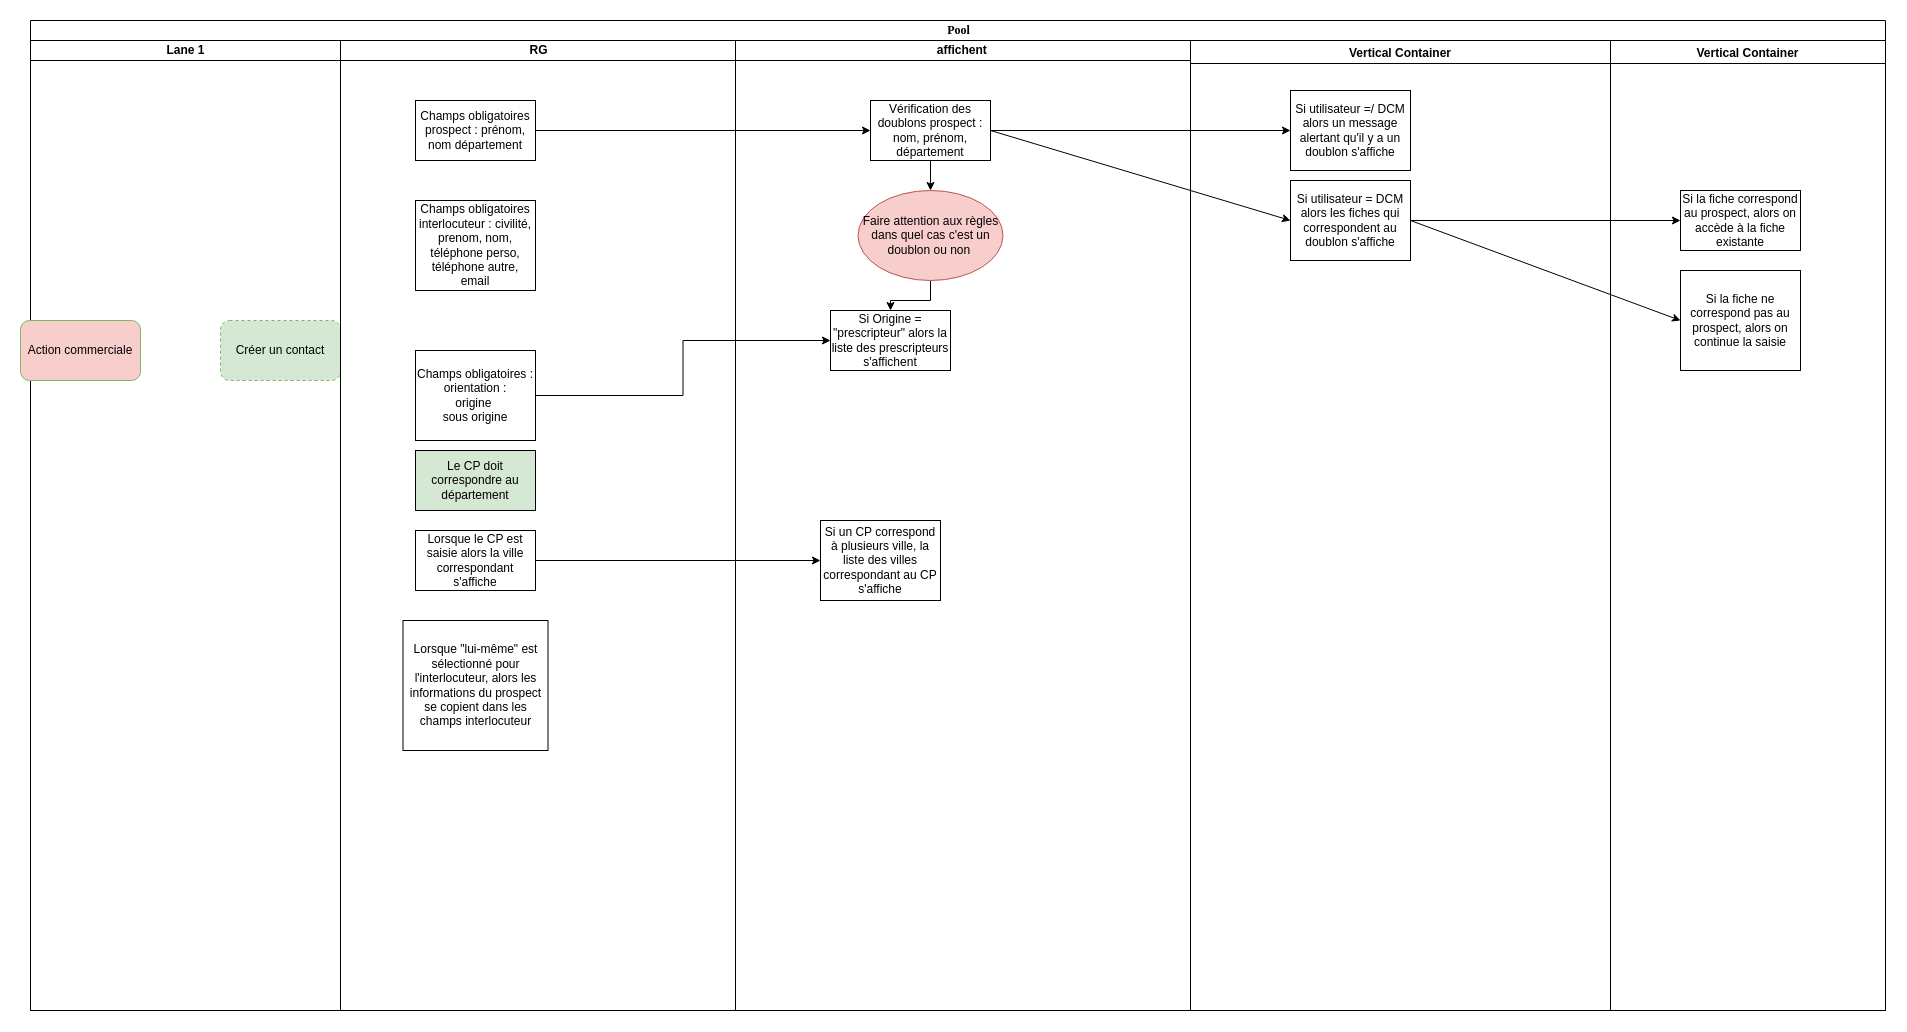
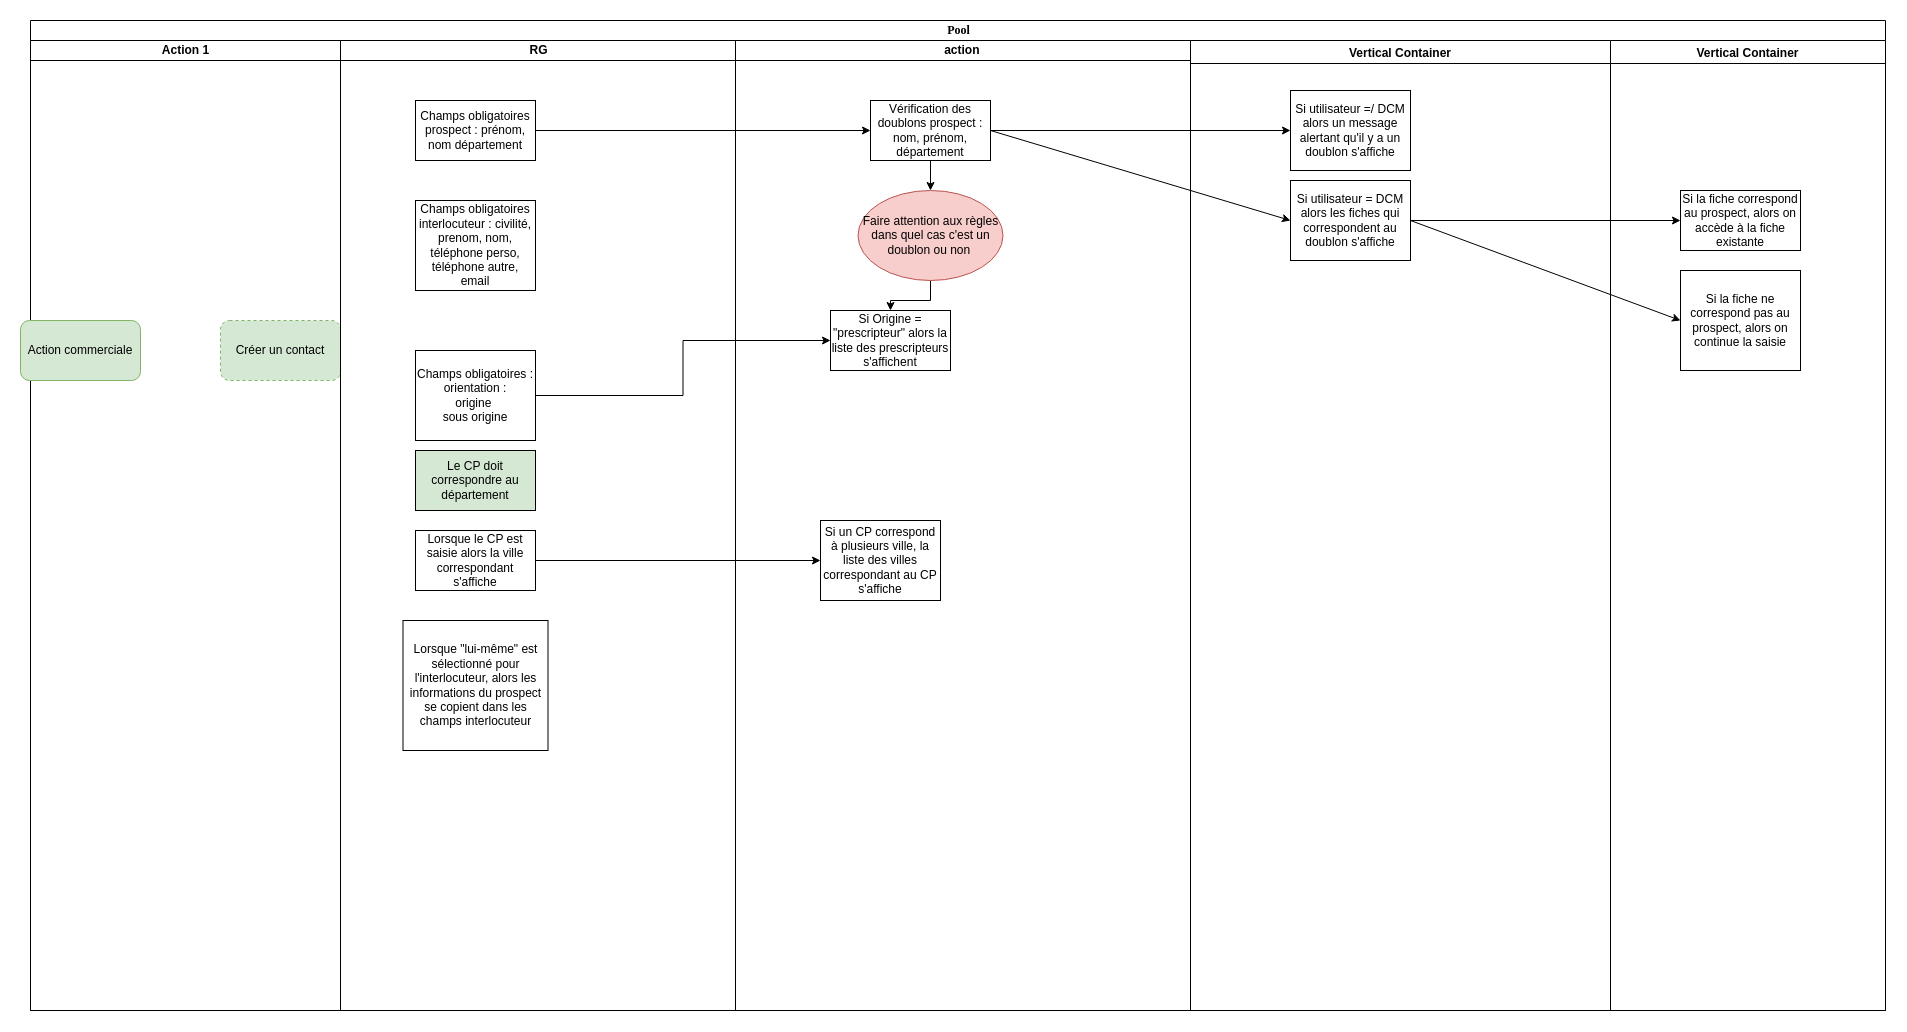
- <mxCell id="4" value="Lane 1" style="swimlane;html=1;startSize=20;" parent="3" vertex="1"><mxGeometry y="20" width="310" height="970" as="geometry" /></mxCell>
+ <mxCell id="4" value="Action 1" style="swimlane;html=1;startSize=20;" parent="3" vertex="1"><mxGeometry y="20" width="310" height="970" as="geometry" /></mxCell>
- <mxCell id="14" value="affichent&amp;nbsp;" style="swimlane;html=1;startSize=20;" parent="3" vertex="1"><mxGeometry x="705" y="20" width="455" height="970" as="geometry"><mxRectangle x="500" y="20" width="30" height="970" as="alternateBounds" /></mxGeometry></mxCell>
+ <mxCell id="14" value="action&amp;nbsp;" style="swimlane;html=1;startSize=20;" parent="3" vertex="1"><mxGeometry x="705" y="20" width="455" height="970" as="geometry"><mxRectangle x="500" y="20" width="30" height="970" as="alternateBounds" /></mxGeometry></mxCell>
- <mxCell id="5" value="Action commerciale" style="rounded=1;whiteSpace=wrap;html=1;fillColor=#f8cecc;strokeColor=#82b366;" parent="4" vertex="1"><mxGeometry x="-10" y="280" width="120" height="60" as="geometry" /></mxCell>
+ <mxCell id="5" value="Action commerciale" style="rounded=1;whiteSpace=wrap;html=1;fillColor=#d5e8d4;strokeColor=#82b366;" parent="4" vertex="1"><mxGeometry x="-10" y="280" width="120" height="60" as="geometry" /></mxCell>
